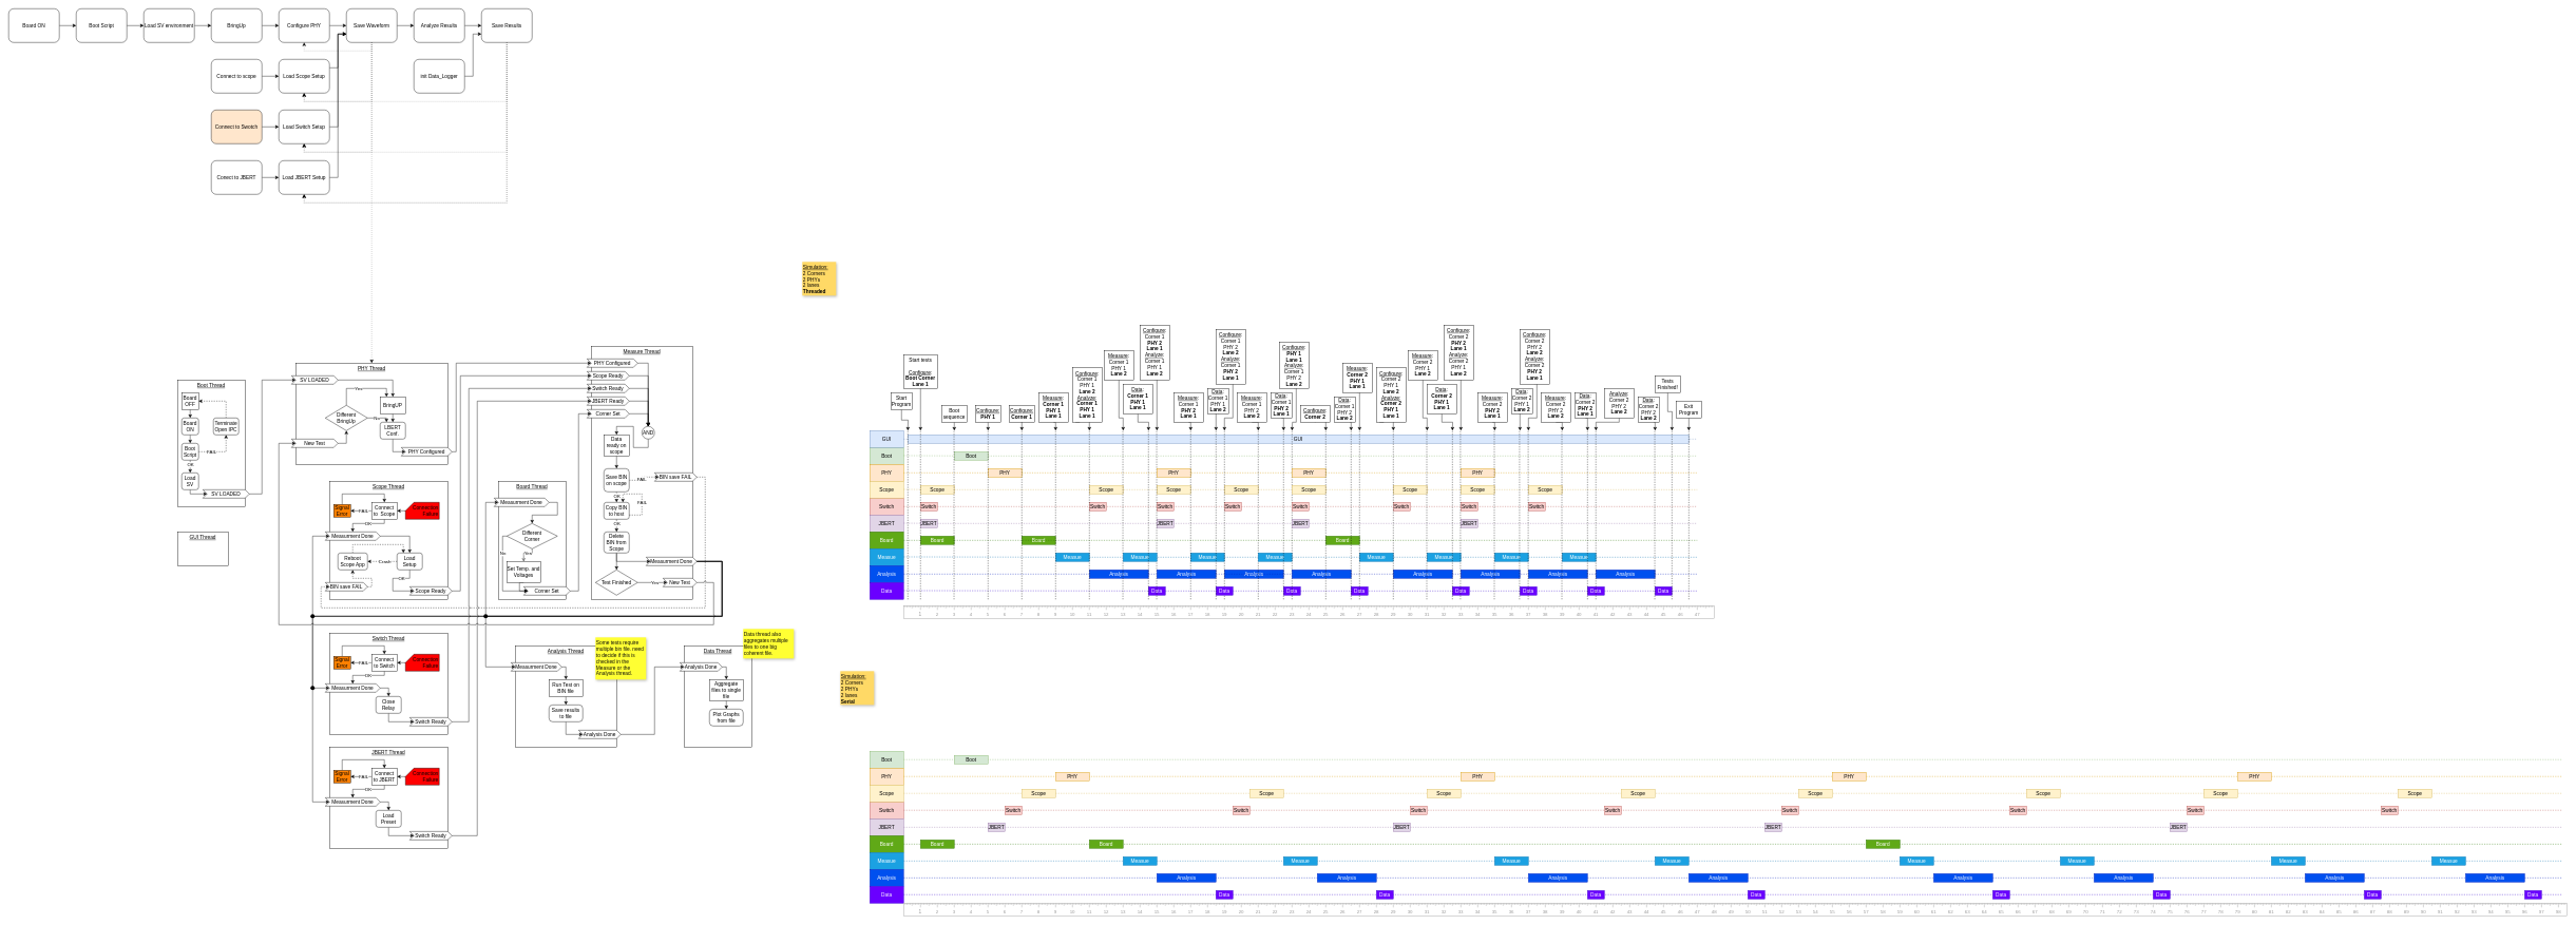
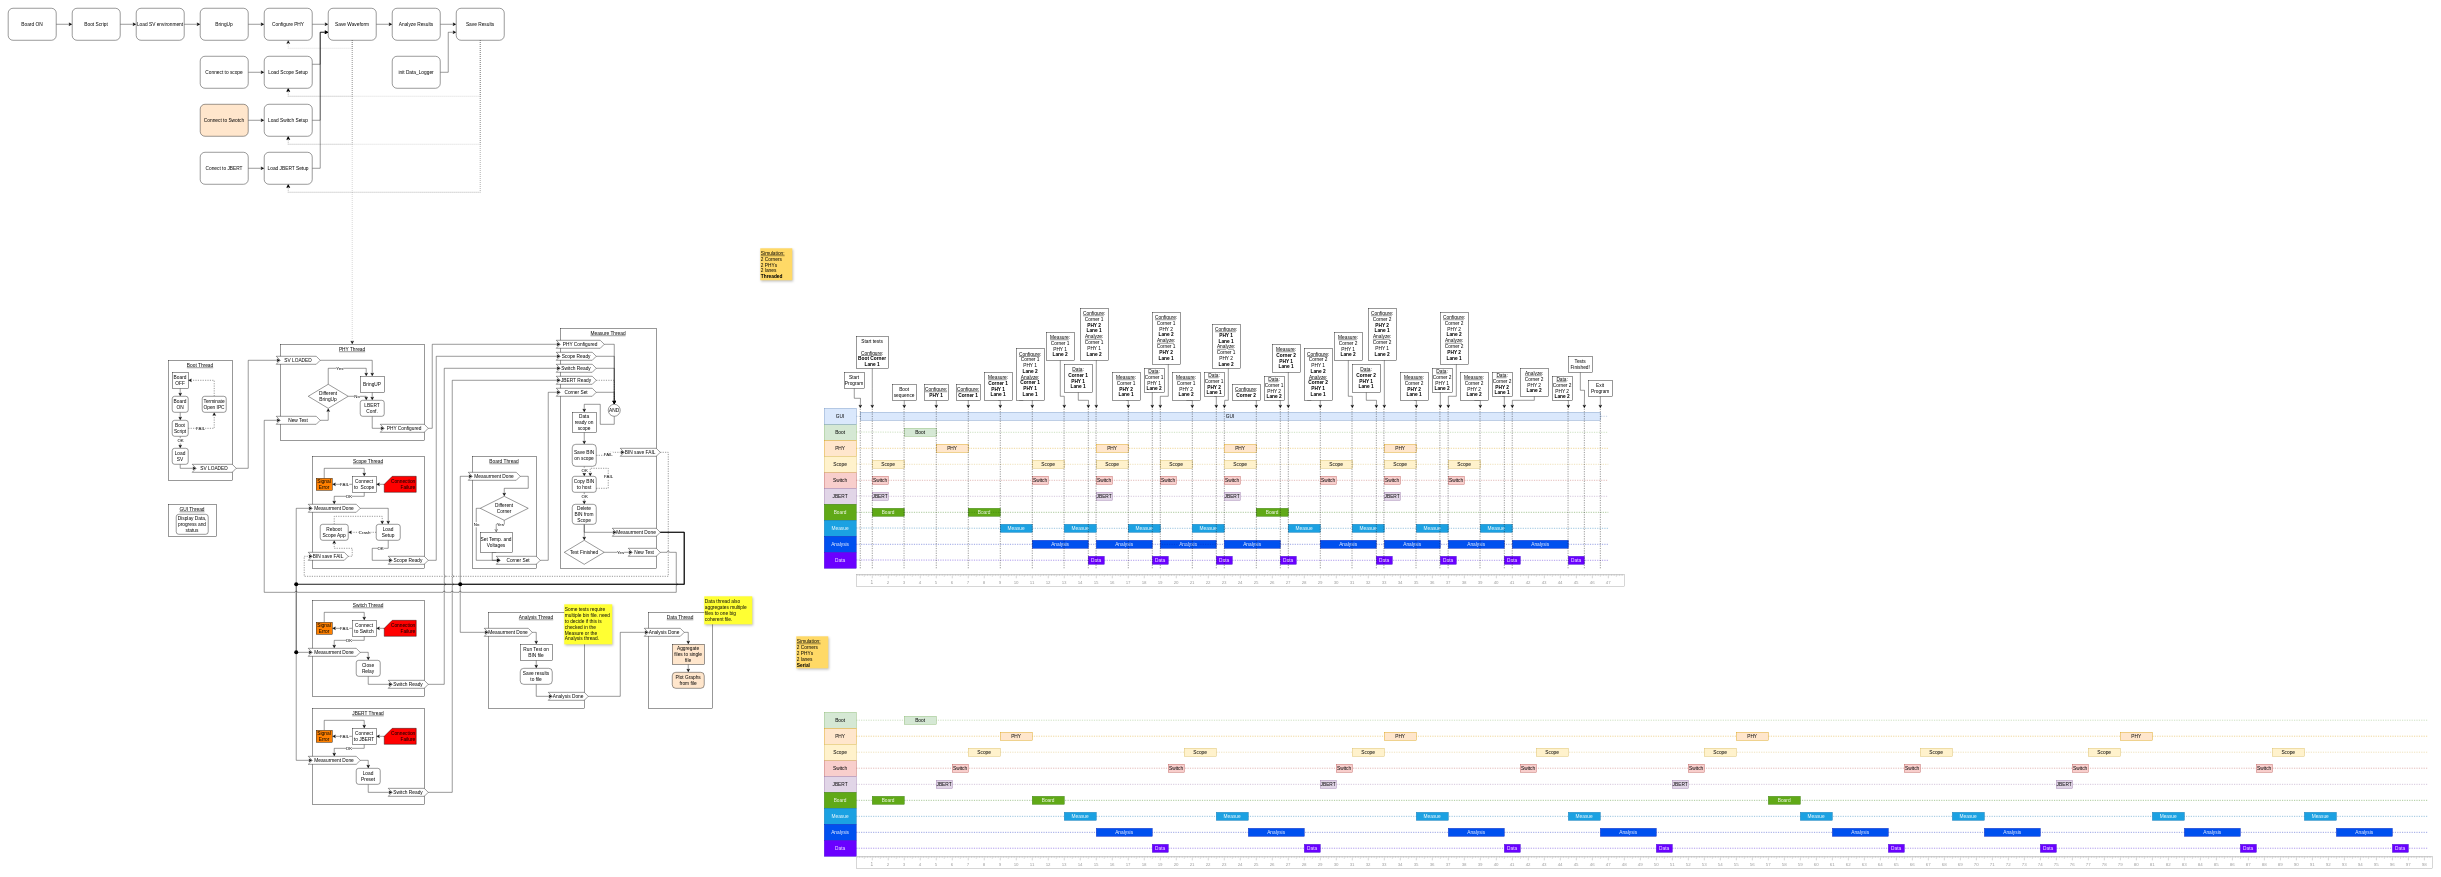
- <mxCell id="122" style="edgeStyle=orthogonalEdgeStyle;rounded=0;orthogonalLoop=1;jettySize=auto;html=1;exitX=1;exitY=0.5;exitDx=0;exitDy=0;entryX=0.5;entryY=0;entryDx=0;entryDy=0;" parent="1" source="123" target="125" edge="1"><mxGeometry relative="1" as="geometry"><Array as="points"><mxPoint x="1535" y="950" /></Array></mxGeometry></mxCell>
+ <mxCell id="122" style="edgeStyle=orthogonalEdgeStyle;rounded=0;orthogonalLoop=1;jettySize=auto;html=1;exitX=1;exitY=0.5;exitDx=0;exitDy=0;entryX=0.5;entryY=0;entryDx=0;entryDy=0;dashed=1;" parent="1" source="123" target="125" edge="1"><mxGeometry relative="1" as="geometry"><Array as="points"><mxPoint x="1535" y="950" /></Array></mxGeometry></mxCell>
+ <mxCell id="203" value="Display Data, progress and status" style="rounded=1;whiteSpace=wrap;html=1;verticalAlign=middle;arcSize=13;" parent="1" vertex="1"><mxGeometry x="440" y="1285" width="80" height="50" as="geometry" /></mxCell>
- <mxCell id="186" value="Aggregate files to single file" style="rounded=1;whiteSpace=wrap;html=1;labelBackgroundColor=none;fillStyle=solid;arcSize=0;" parent="1" vertex="1"><mxGeometry x="1680" y="1610" width="80" height="50" as="geometry" /></mxCell>
+ <mxCell id="186" value="Aggregate files to single file" style="rounded=1;whiteSpace=wrap;html=1;labelBackgroundColor=none;fillStyle=solid;arcSize=0;fillColor=#ffe6cc;" parent="1" vertex="1"><mxGeometry x="1680" y="1610" width="80" height="50" as="geometry" /></mxCell>
- <mxCell id="187" value="Plot Graphs from file" style="rounded=1;whiteSpace=wrap;html=1;labelBackgroundColor=none;fillStyle=solid;arcSize=22;" parent="1" vertex="1"><mxGeometry x="1680" y="1680" width="80" height="40" as="geometry" /></mxCell>
+ <mxCell id="187" value="Plot Graphs from file" style="rounded=1;whiteSpace=wrap;html=1;labelBackgroundColor=none;fillStyle=solid;arcSize=22;fillColor=#ffe6cc;" parent="1" vertex="1"><mxGeometry x="1680" y="1680" width="80" height="40" as="geometry" /></mxCell>
